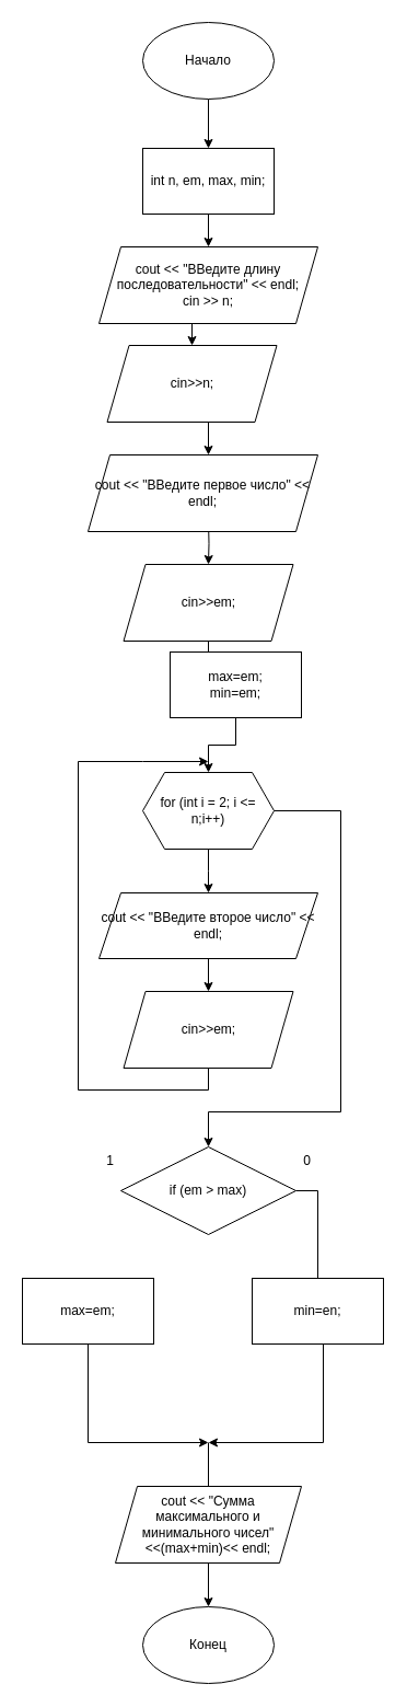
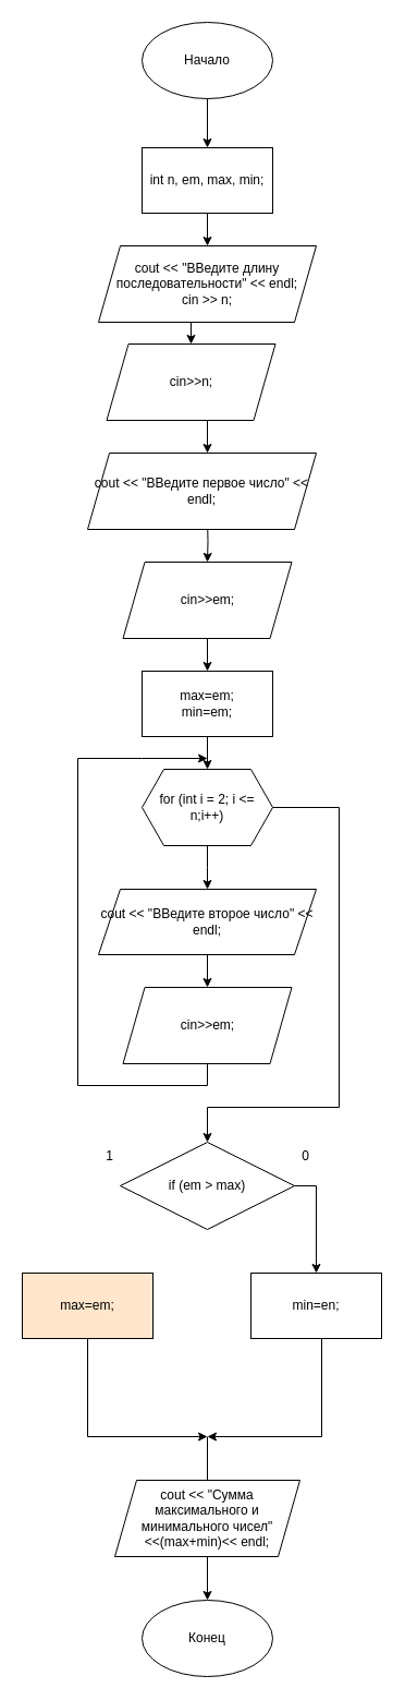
- <mxCell id="12" value="max=em;&lt;div&gt;min=em;&lt;/div&gt;" style="rounded=0;whiteSpace=wrap;html=1;" vertex="1" parent="1"><mxGeometry x="155" y="595" width="120" height="60" as="geometry" /></mxCell>
+ <mxCell id="12" value="max=em;&lt;div&gt;min=em;&lt;/div&gt;" style="rounded=0;whiteSpace=wrap;html=1;" vertex="1" parent="1"><mxGeometry x="130" y="615" width="120" height="60" as="geometry" /></mxCell>
- <mxCell id="19" style="edgeStyle=orthogonalEdgeStyle;rounded=0;orthogonalLoop=1;jettySize=auto;html=1;exitX=1;exitY=0.5;exitDx=0;exitDy=0;entryX=0.5;entryY=0;entryDx=0;entryDy=0;endArrow=none;" edge="1" parent="1" source="20" target="24"><mxGeometry relative="1" as="geometry" /></mxCell>
+ <mxCell id="19" style="edgeStyle=orthogonalEdgeStyle;rounded=0;orthogonalLoop=1;jettySize=auto;html=1;exitX=1;exitY=0.5;exitDx=0;exitDy=0;entryX=0.5;entryY=0;entryDx=0;entryDy=0;" edge="1" parent="1" source="20" target="24"><mxGeometry relative="1" as="geometry" /></mxCell>
- <mxCell id="22" value="max=em;" style="rounded=0;whiteSpace=wrap;html=1;" vertex="1" parent="1"><mxGeometry y="1167" width="120" height="60" as="geometry" x="20" /></mxCell>
+ <mxCell id="22" value="max=em;" style="rounded=0;whiteSpace=wrap;html=1;fillColor=#ffe6cc;" vertex="1" parent="1"><mxGeometry y="1167" width="120" height="60" as="geometry" x="20" /></mxCell>
